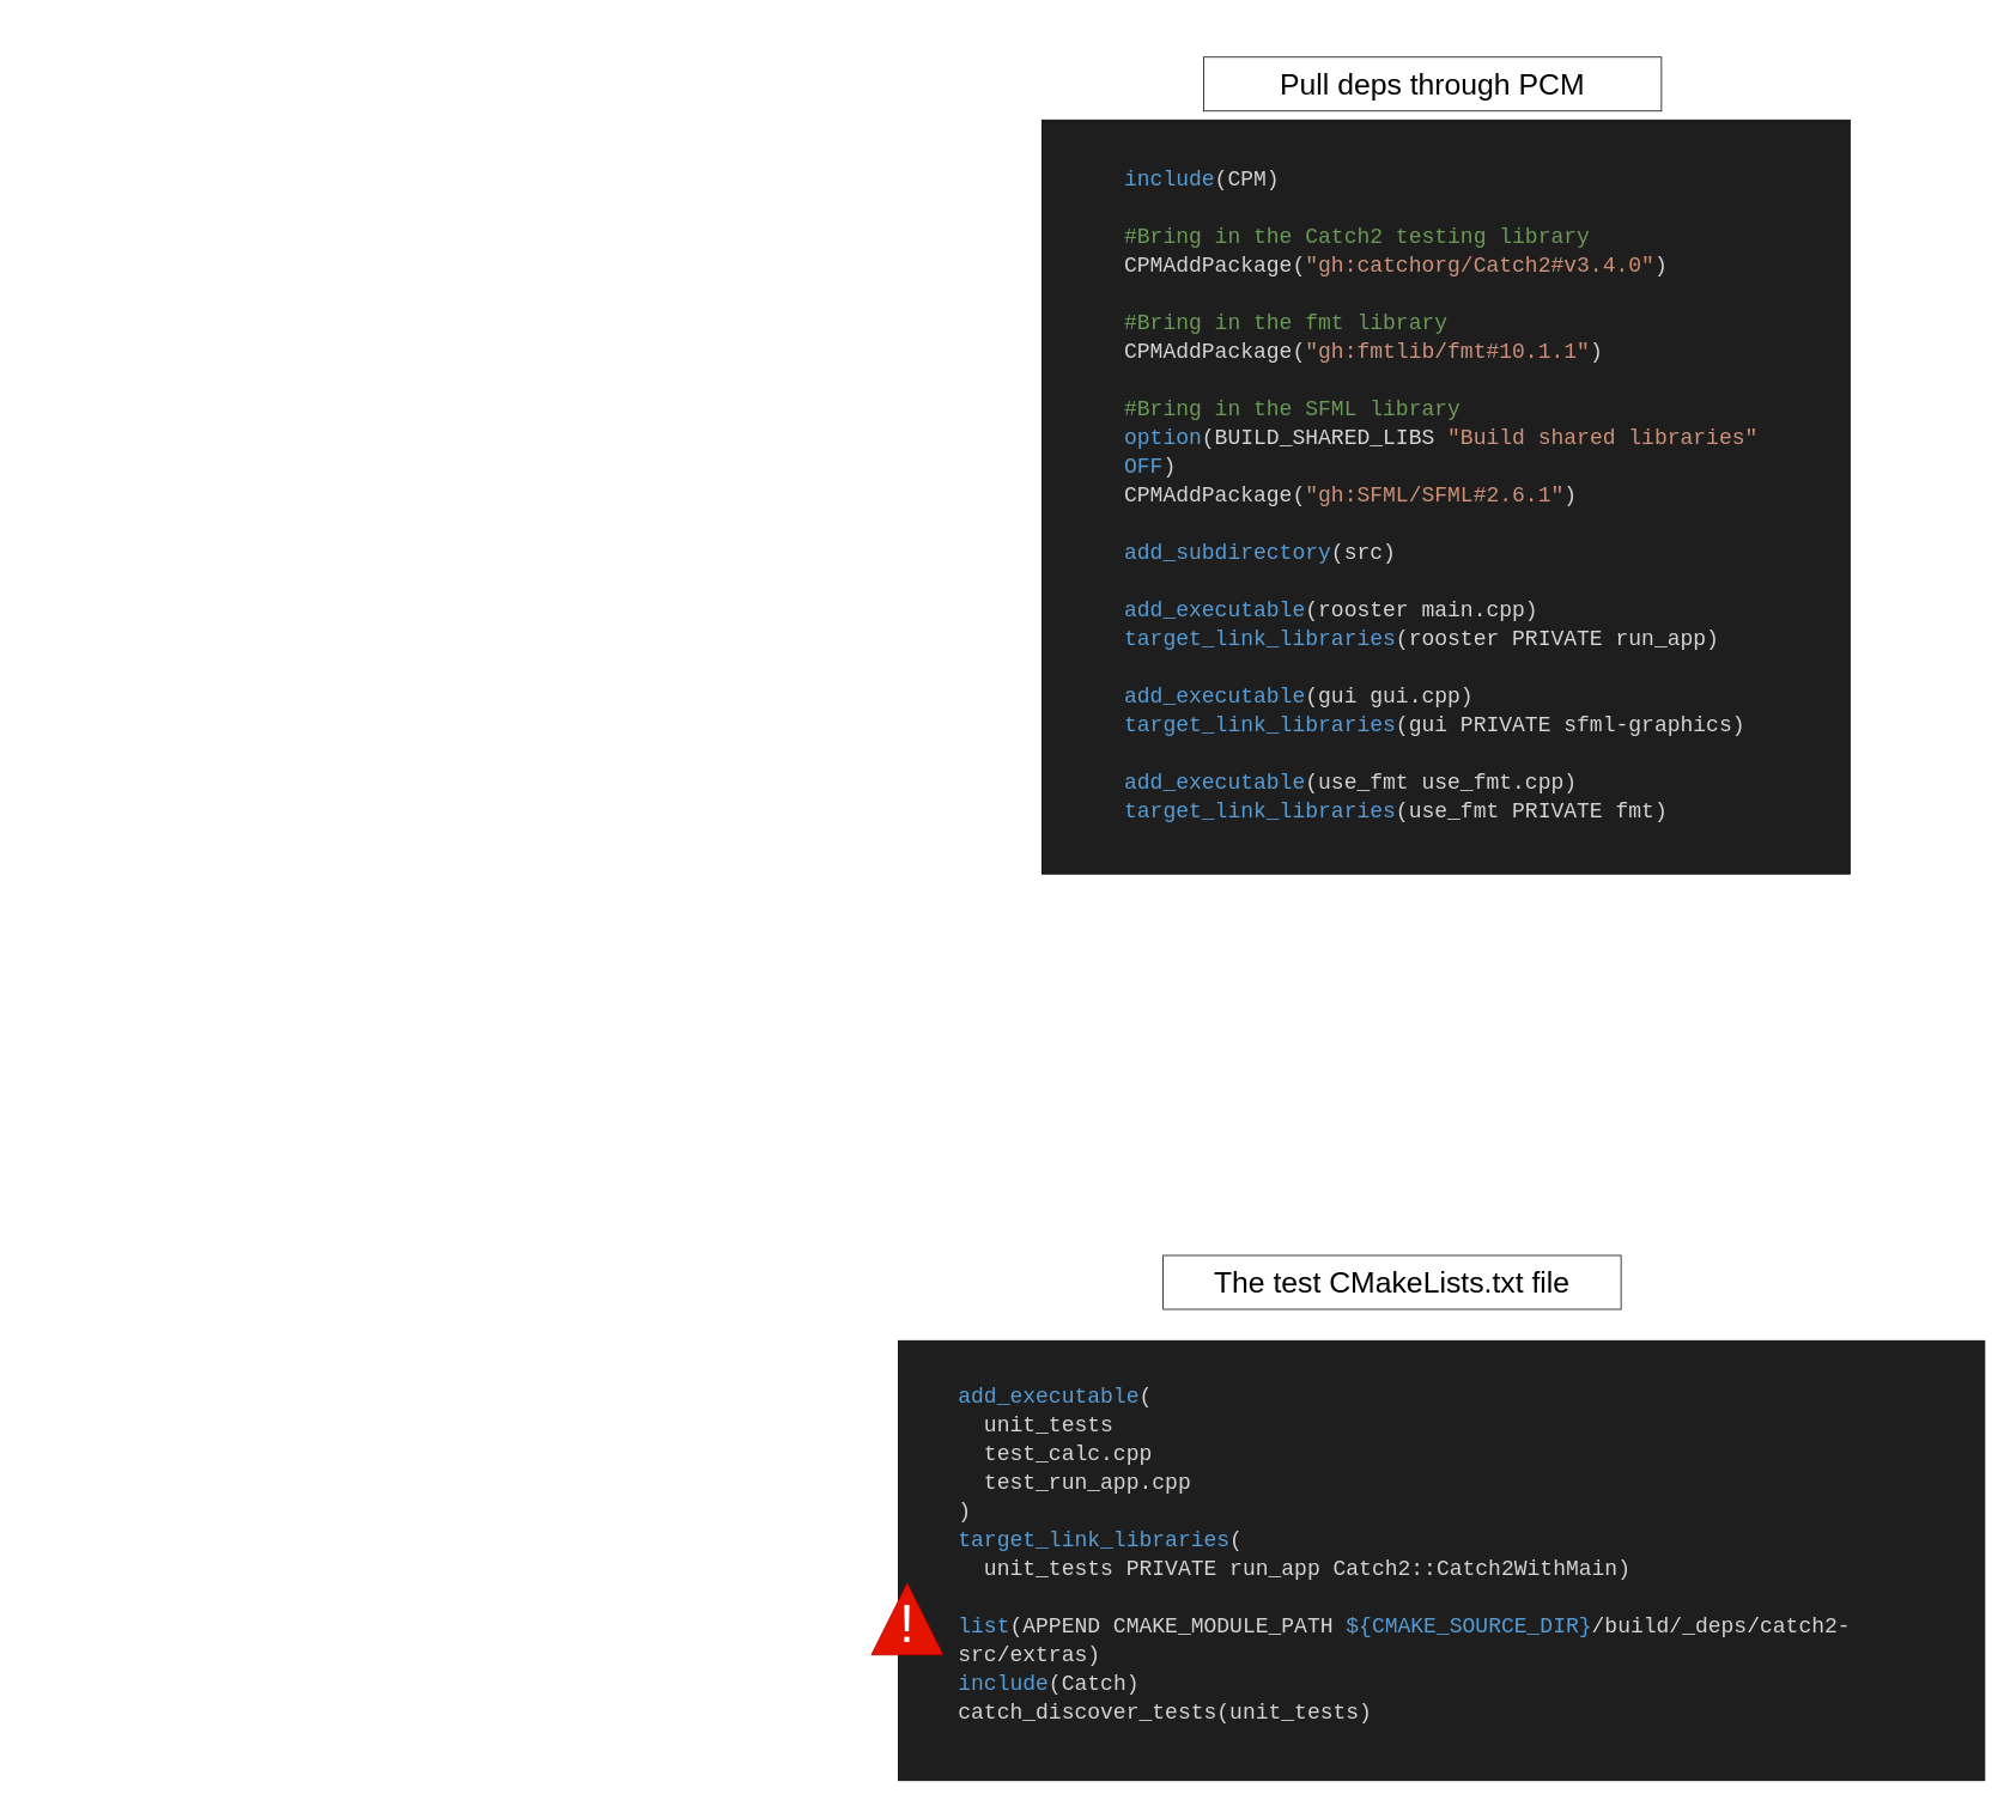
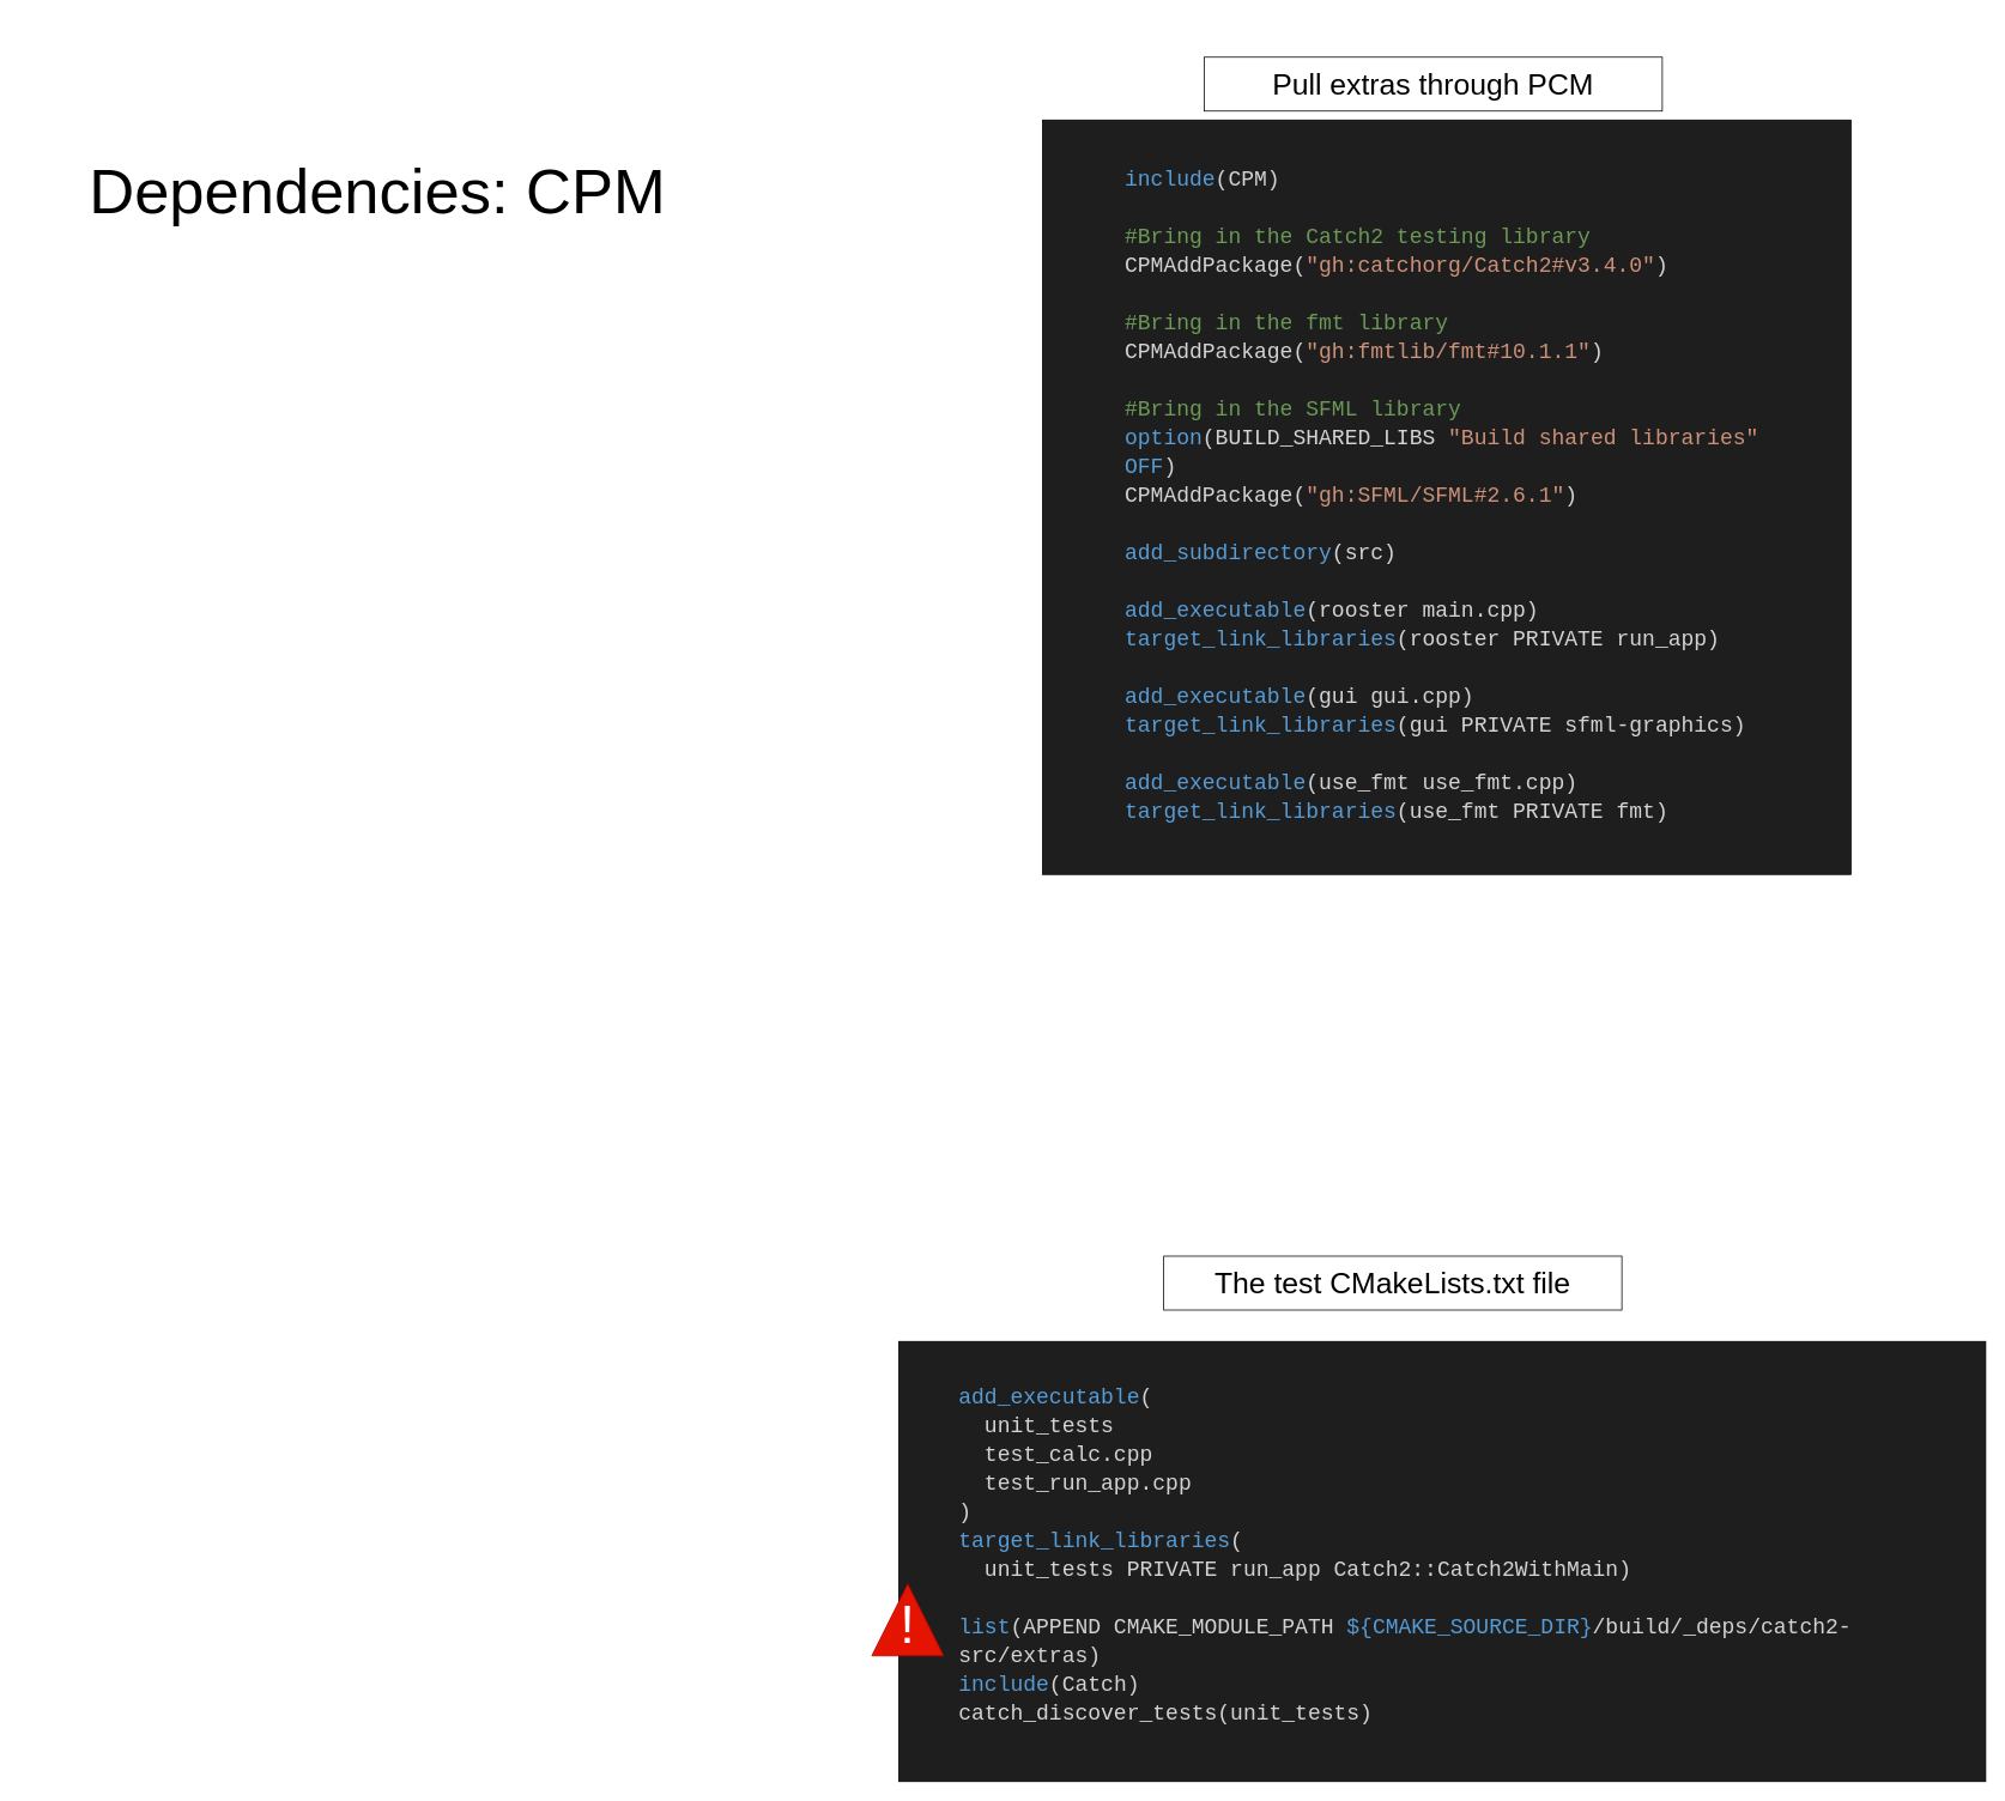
- <mxCell id="9" value="&lt;span style=&quot;font-size: 33px;&quot;&gt;Pull deps through PCM&lt;/span&gt;" style="rounded=0;whiteSpace=wrap;html=1;" parent="1" vertex="1"><mxGeometry x="1340" y="63" width="510" height="60" as="geometry" /></mxCell>
+ <mxCell id="9" value="&lt;span style=&quot;font-size: 33px;&quot;&gt;Pull extras through PCM&lt;/span&gt;" style="rounded=0;whiteSpace=wrap;html=1;" parent="1" vertex="1"><mxGeometry x="1340" y="63" width="510" height="60" as="geometry" /></mxCell>
+ <mxCell id="5" value="&lt;span style=&quot;font-size: 70px;&quot;&gt;Dependencies: CPM&lt;/span&gt;" style="text;html=1;strokeColor=none;fillColor=none;align=center;verticalAlign=middle;whiteSpace=wrap;rounded=0;" parent="1" vertex="1"><mxGeometry x="20" y="20.5" width="800" height="382.5" as="geometry" /></mxCell>
